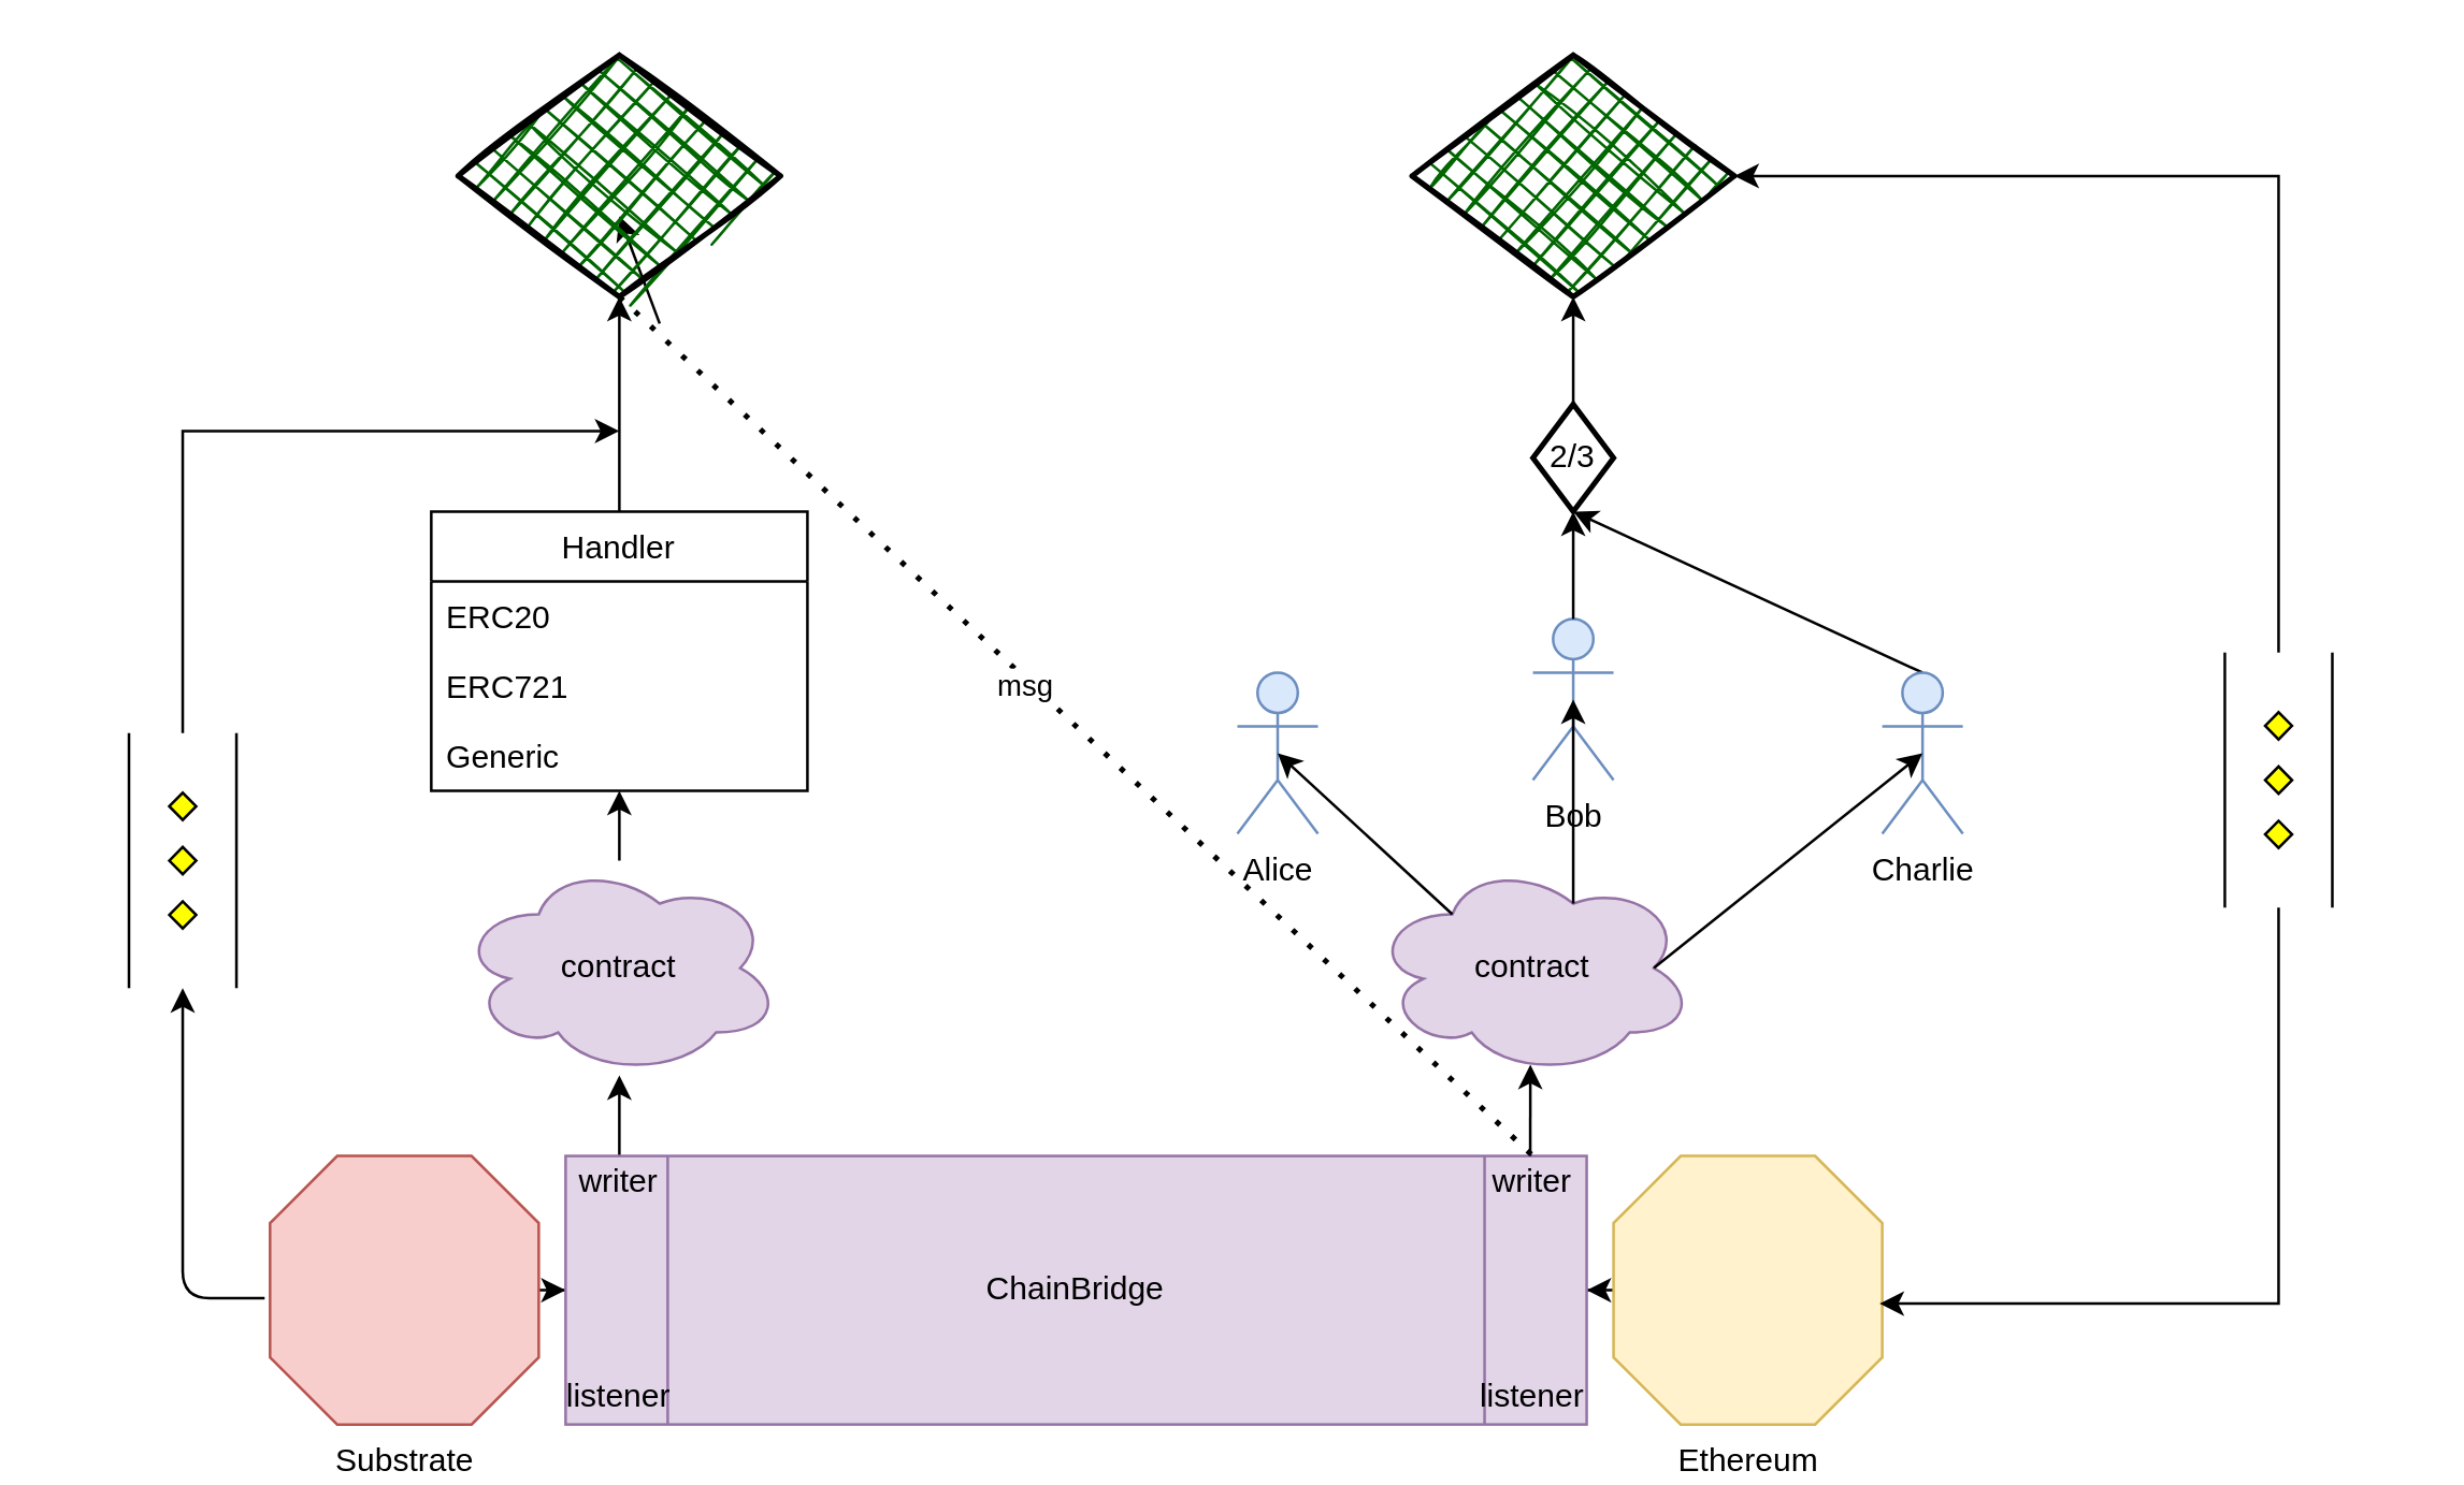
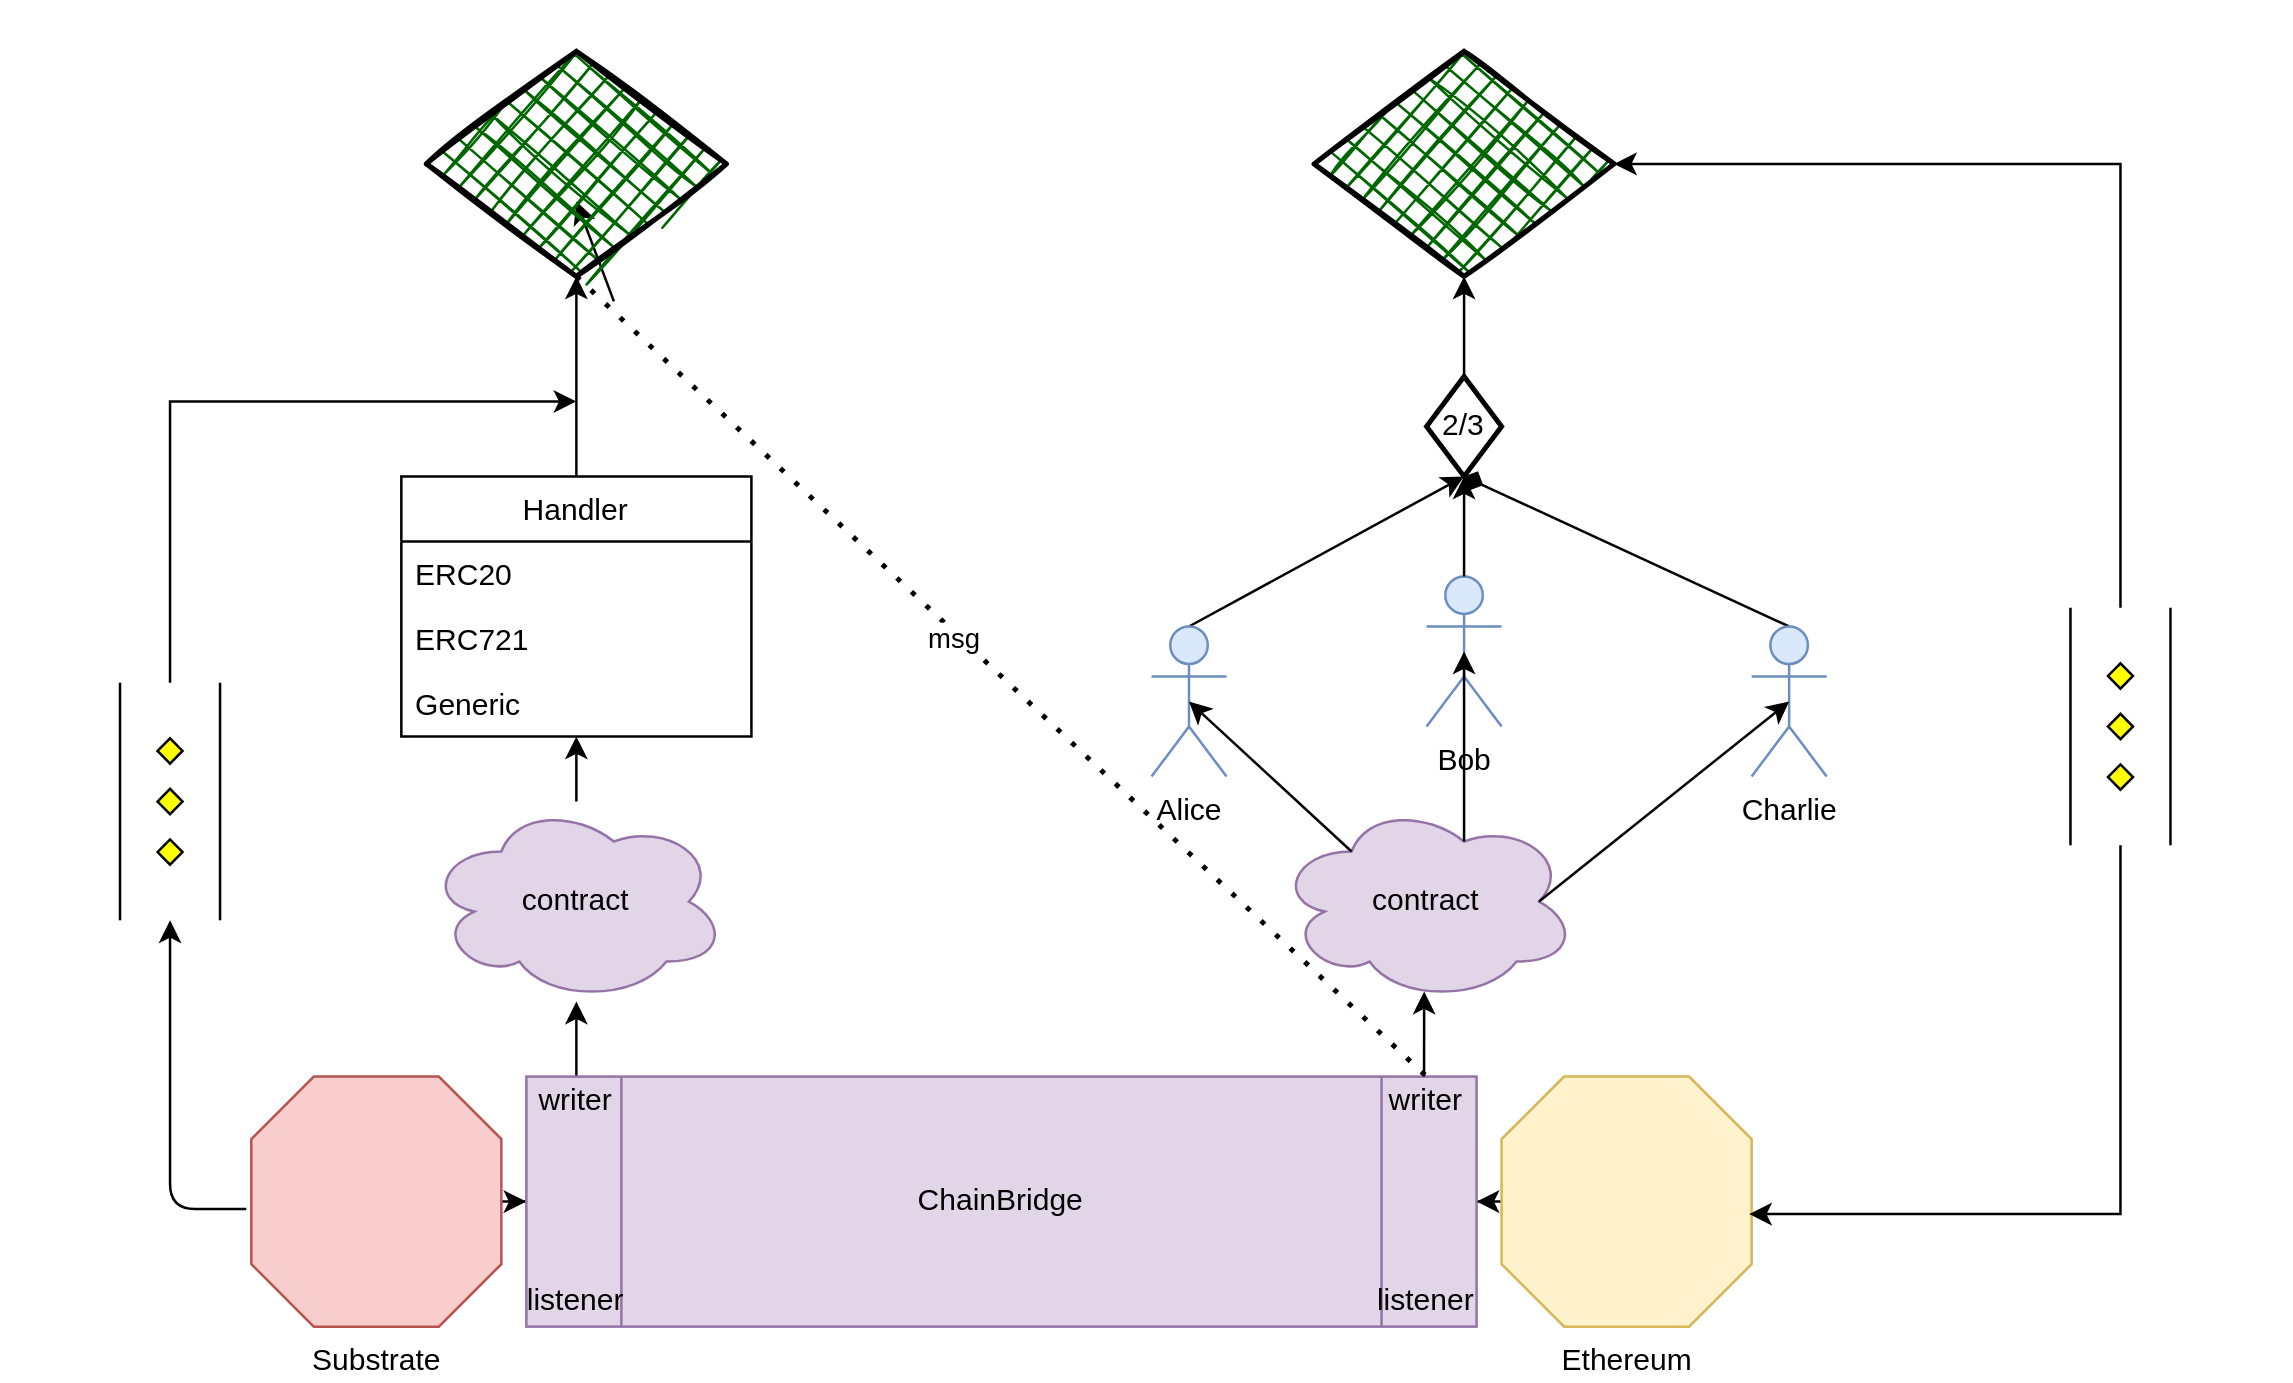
- <mxCell id="20" style="edgeStyle=none;rounded=0;orthogonalLoop=1;jettySize=auto;html=1;exitX=0.5;exitY=0;exitDx=0;exitDy=0;exitPerimeter=0;entryX=0.5;entryY=1;entryDx=0;entryDy=0;entryPerimeter=0;" parent="1" source="21" target="30" edge="1"><mxGeometry relative="1" as="geometry" /></mxCell>
+ <mxCell id="20" style="edgeStyle=none;rounded=0;orthogonalLoop=1;jettySize=auto;html=1;exitX=0.5;exitY=0;exitDx=0;exitDy=0;exitPerimeter=0;entryX=0.5;entryY=1;entryDx=0;entryDy=0;entryPerimeter=0;endArrow=diamond;" parent="1" source="21" target="30" edge="1"><mxGeometry relative="1" as="geometry" /></mxCell>
+ <mxCell id="22" style="edgeStyle=none;rounded=0;orthogonalLoop=1;jettySize=auto;html=1;exitX=0.5;exitY=0;exitDx=0;exitDy=0;exitPerimeter=0;entryX=0.5;entryY=1;entryDx=0;entryDy=0;entryPerimeter=0;" parent="1" source="23" target="30" edge="1"><mxGeometry relative="1" as="geometry" /></mxCell>
